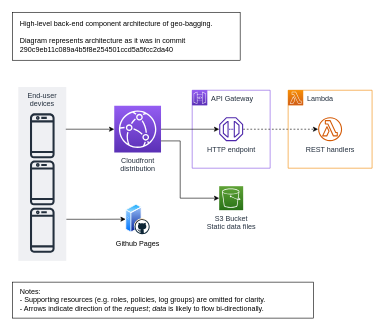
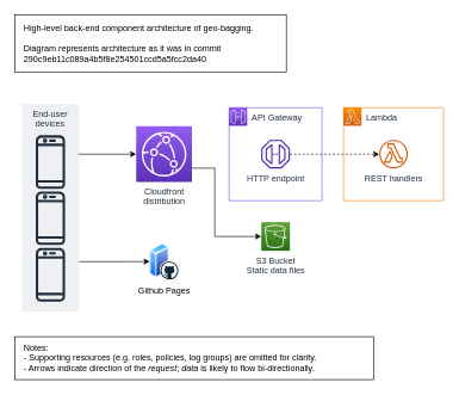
- <mxCell id="10" style="edgeStyle=orthogonalEdgeStyle;rounded=0;orthogonalLoop=1;jettySize=auto;html=1;" edge="1" parent="1" source="12" target="8"><mxGeometry relative="1" as="geometry" /></mxCell>
